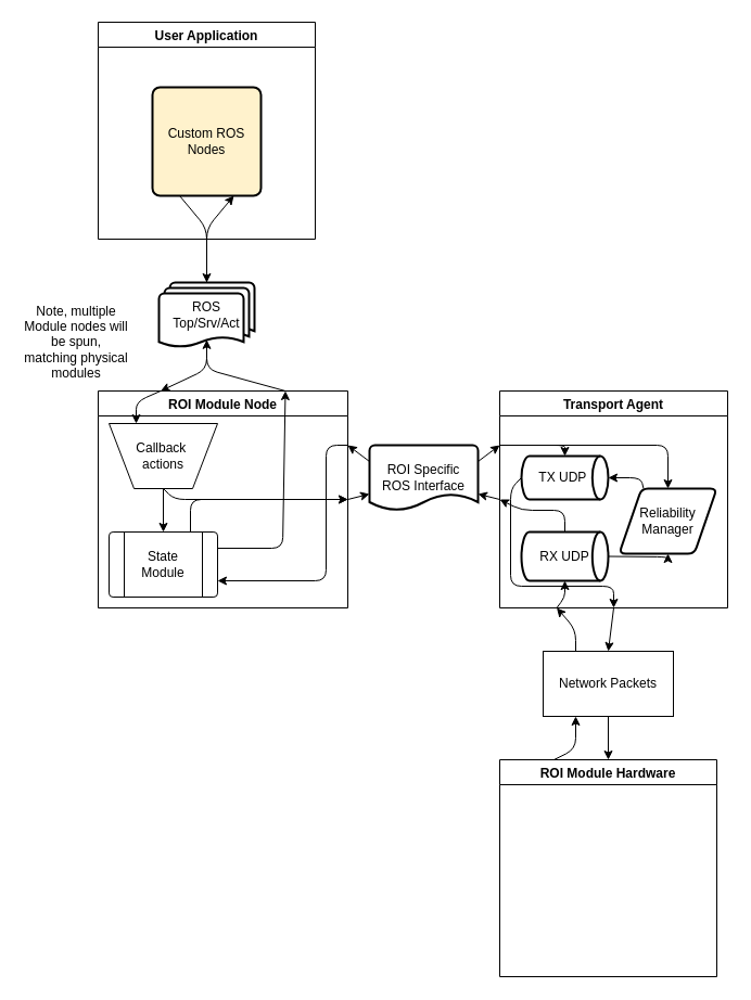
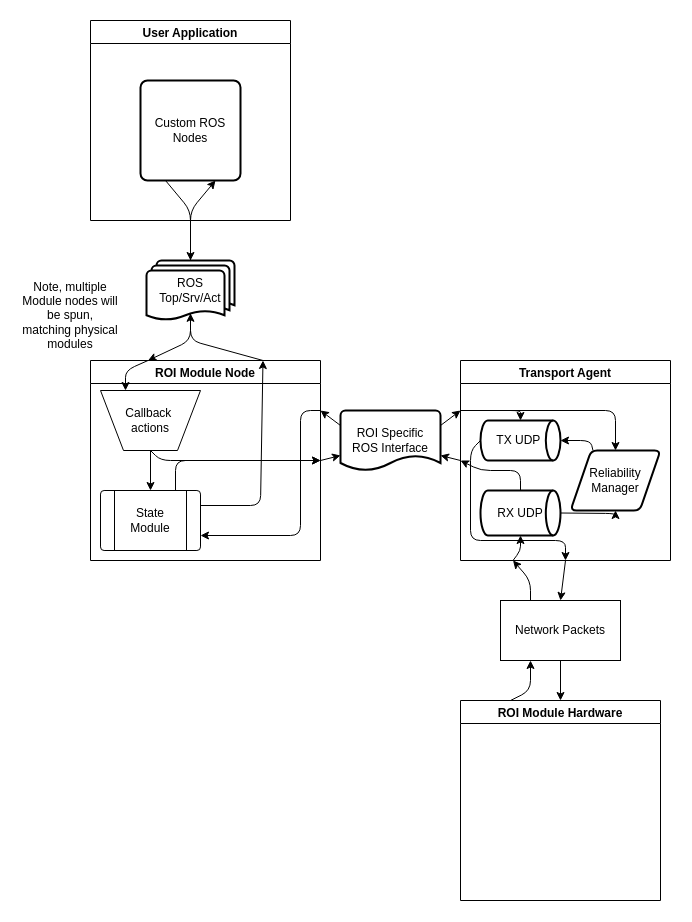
- <mxCell id="3" value="Custom ROS Nodes" style="rounded=1;whiteSpace=wrap;html=1;absoluteArcSize=1;arcSize=14;strokeWidth=2;fillColor=#fff2cc;" vertex="1" parent="2"><mxGeometry x="50" y="60" width="100" height="100" as="geometry" /></mxCell>
+ <mxCell id="3" value="Custom ROS Nodes" style="rounded=1;whiteSpace=wrap;html=1;absoluteArcSize=1;arcSize=14;strokeWidth=2;" vertex="1" parent="2"><mxGeometry x="50" y="60" width="100" height="100" as="geometry" /></mxCell>
